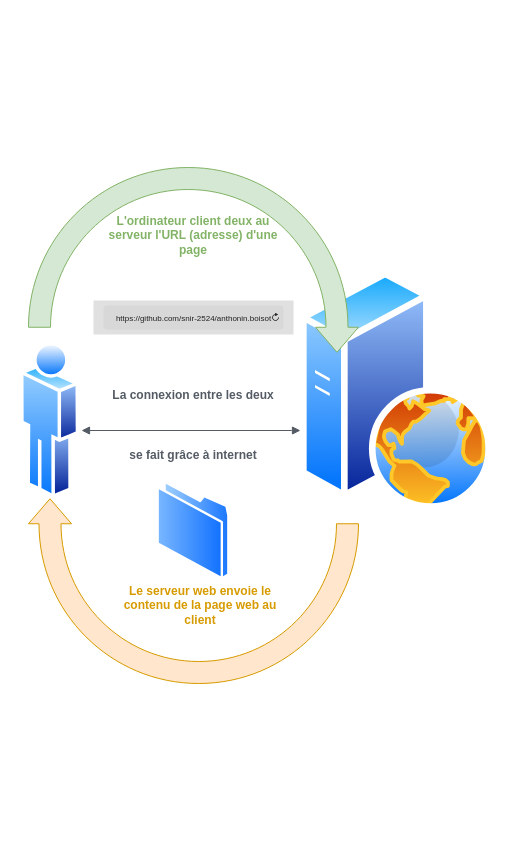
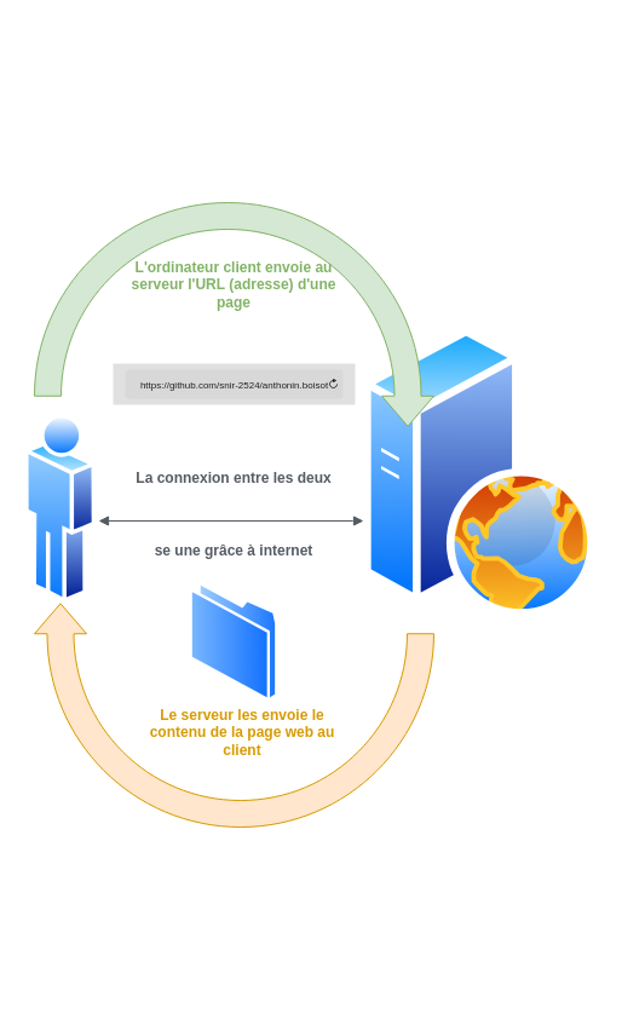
- <mxCell id="9" value="&lt;font color=&quot;#82b366&quot;&gt;&lt;b&gt;L'ordinateur client deux au serveur l'URL (adresse) d'une page&lt;/b&gt;&lt;/font&gt;" style="text;html=1;strokeColor=none;fillColor=none;align=center;verticalAlign=middle;whiteSpace=wrap;rounded=0;" vertex="1" parent="1"><mxGeometry x="103" y="220" width="180" height="30" as="geometry" /></mxCell>
+ <mxCell id="9" value="&lt;font color=&quot;#82b366&quot;&gt;&lt;b&gt;L'ordinateur client envoie au serveur l'URL (adresse) d'une page&lt;/b&gt;&lt;/font&gt;" style="text;html=1;strokeColor=none;fillColor=none;align=center;verticalAlign=middle;whiteSpace=wrap;rounded=0;" vertex="1" parent="1"><mxGeometry x="103" y="220" width="180" height="30" as="geometry" /></mxCell>
- <mxCell id="10" value="&lt;font color=&quot;#545b64&quot;&gt;&lt;b&gt;se fait grâce à internet&lt;/b&gt;&lt;/font&gt;" style="text;html=1;strokeColor=none;fillColor=none;align=center;verticalAlign=middle;whiteSpace=wrap;rounded=0;" vertex="1" parent="1"><mxGeometry x="103" y="440" width="180" height="30" as="geometry" /></mxCell>
+ <mxCell id="10" value="&lt;font color=&quot;#545b64&quot;&gt;&lt;b&gt;se une grâce à internet&lt;/b&gt;&lt;/font&gt;" style="text;html=1;strokeColor=none;fillColor=none;align=center;verticalAlign=middle;whiteSpace=wrap;rounded=0;" vertex="1" parent="1"><mxGeometry x="103" y="440" width="180" height="30" as="geometry" /></mxCell>
- <mxCell id="8" value="&lt;b&gt;&lt;font color=&quot;#d79b00&quot;&gt;Le serveur web envoie le contenu de la page web au client&lt;/font&gt;&lt;/b&gt;" style="text;html=1;strokeColor=none;fillColor=none;align=center;verticalAlign=middle;whiteSpace=wrap;rounded=0;" vertex="1" parent="1"><mxGeometry x="110" y="590" width="180" height="30" as="geometry" /></mxCell>
+ <mxCell id="8" value="&lt;b&gt;&lt;font color=&quot;#d79b00&quot;&gt;Le serveur les envoie le contenu de la page web au client&lt;/font&gt;&lt;/b&gt;" style="text;html=1;strokeColor=none;fillColor=none;align=center;verticalAlign=middle;whiteSpace=wrap;rounded=0;" vertex="1" parent="1"><mxGeometry x="110" y="590" width="180" height="30" as="geometry" /></mxCell>
